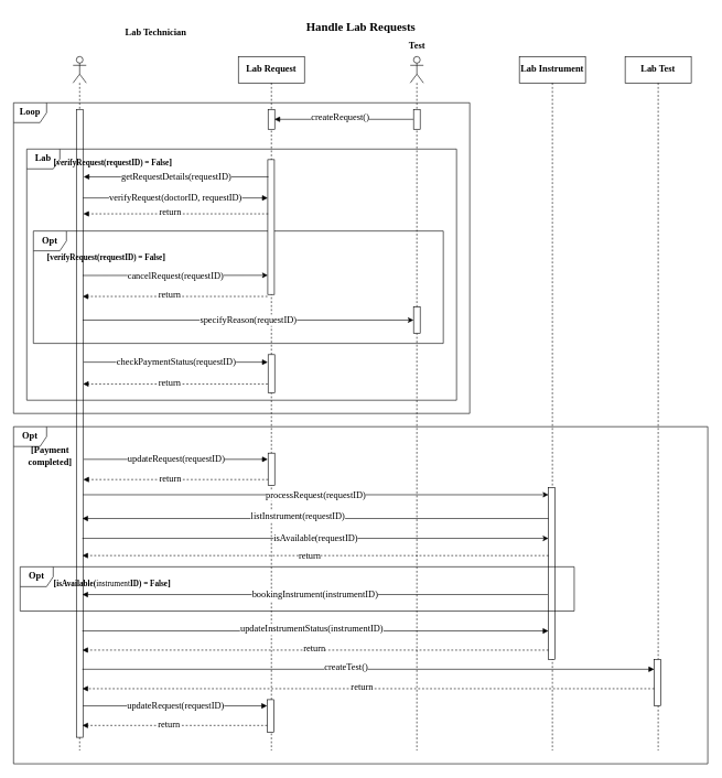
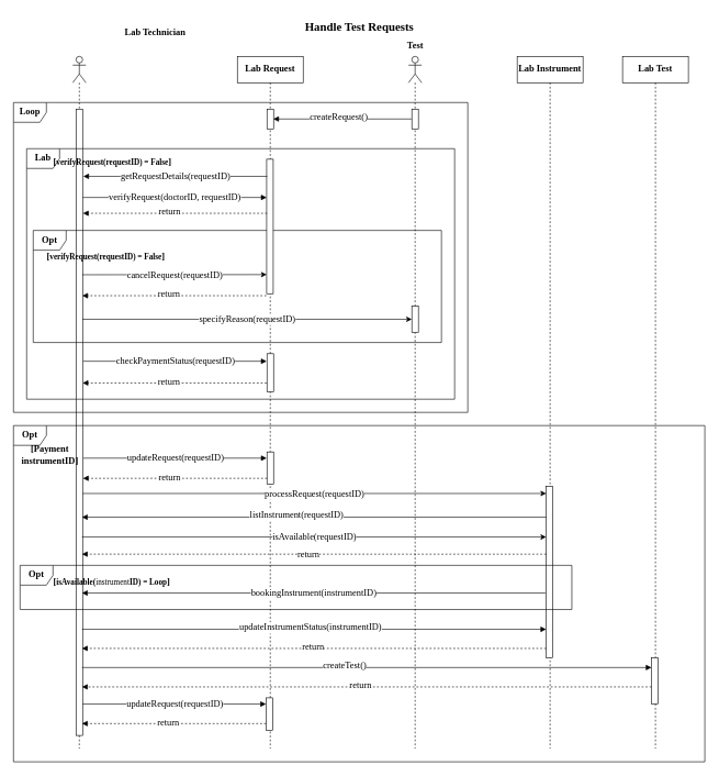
- <mxCell id="4" value="&lt;font style=&quot;font-size: 18px;&quot;&gt;Handle Lab Requests&lt;/font&gt;" style="text;html=1;align=center;verticalAlign=middle;resizable=0;points=[];autosize=1;strokeColor=none;fillColor=none;fontFamily=Times New Roman;fontSize=14;fontStyle=1" parent="1" vertex="1"><mxGeometry x="450" y="20" width="190" height="40" as="geometry" /></mxCell>
+ <mxCell id="4" value="&lt;font style=&quot;font-size: 18px;&quot;&gt;Handle Test Requests&lt;/font&gt;" style="text;html=1;align=center;verticalAlign=middle;resizable=0;points=[];autosize=1;strokeColor=none;fillColor=none;fontFamily=Times New Roman;fontSize=14;fontStyle=1" parent="1" vertex="1"><mxGeometry x="450" y="20" width="190" height="40" as="geometry" /></mxCell>
- <mxCell id="49" value="&lt;font style=&quot;font-size: 14px;&quot;&gt;&lt;font style=&quot;font-size: 14px;&quot;&gt;&lt;b style=&quot;font-size: 14px;&quot;&gt;[&lt;/b&gt;&lt;/font&gt;&lt;b style=&quot;font-size: 14px;&quot;&gt;Payment&lt;br style=&quot;border-color: var(--border-color); font-size: 14px;&quot;&gt;completed&lt;/b&gt;&lt;font style=&quot;font-size: 14px;&quot;&gt;&lt;b style=&quot;font-size: 14px;&quot;&gt;]&lt;/b&gt;&lt;/font&gt;&lt;/font&gt;" style="text;html=1;align=center;verticalAlign=middle;resizable=0;points=[];autosize=1;strokeColor=none;fillColor=none;fontFamily=Times New Roman;fontSize=14;" parent="1" vertex="1"><mxGeometry x="30" y="665" width="90" height="50" as="geometry" /></mxCell>
+ <mxCell id="49" value="&lt;font style=&quot;font-size: 14px;&quot;&gt;&lt;font style=&quot;font-size: 14px;&quot;&gt;&lt;b style=&quot;font-size: 14px;&quot;&gt;[&lt;/b&gt;&lt;/font&gt;&lt;b style=&quot;font-size: 14px;&quot;&gt;Payment&lt;br style=&quot;border-color: var(--border-color); font-size: 14px;&quot;&gt;instrumentID&lt;/b&gt;&lt;font style=&quot;font-size: 14px;&quot;&gt;&lt;b style=&quot;font-size: 14px;&quot;&gt;]&lt;/b&gt;&lt;/font&gt;&lt;/font&gt;" style="text;html=1;align=center;verticalAlign=middle;resizable=0;points=[];autosize=1;strokeColor=none;fillColor=none;fontFamily=Times New Roman;fontSize=14;" parent="1" vertex="1"><mxGeometry x="30" y="665" width="90" height="50" as="geometry" /></mxCell>
- <mxCell id="59" value="&lt;font style=&quot;&quot;&gt;&lt;span style=&quot;font-weight: bold; font-size: 14px;&quot;&gt;[&lt;/span&gt;&lt;b&gt;isAvailable(&lt;/b&gt;instrument&lt;b&gt;ID) = False&lt;/b&gt;&lt;span style=&quot;font-weight: bold; font-size: 14px;&quot;&gt;]&lt;/span&gt;&lt;/font&gt;" style="text;html=1;align=center;verticalAlign=middle;resizable=0;points=[];autosize=1;strokeColor=none;fillColor=none;fontFamily=Times New Roman;" parent="1" vertex="1"><mxGeometry x="69" y="868" width="200" height="30" as="geometry" /></mxCell>
+ <mxCell id="59" value="&lt;font style=&quot;&quot;&gt;&lt;span style=&quot;font-weight: bold; font-size: 14px;&quot;&gt;[&lt;/span&gt;&lt;b&gt;isAvailable(&lt;/b&gt;instrument&lt;b&gt;ID) = Loop&lt;/b&gt;&lt;span style=&quot;font-weight: bold; font-size: 14px;&quot;&gt;]&lt;/span&gt;&lt;/font&gt;" style="text;html=1;align=center;verticalAlign=middle;resizable=0;points=[];autosize=1;strokeColor=none;fillColor=none;fontFamily=Times New Roman;" parent="1" vertex="1"><mxGeometry x="69" y="868" width="200" height="30" as="geometry" /></mxCell>
